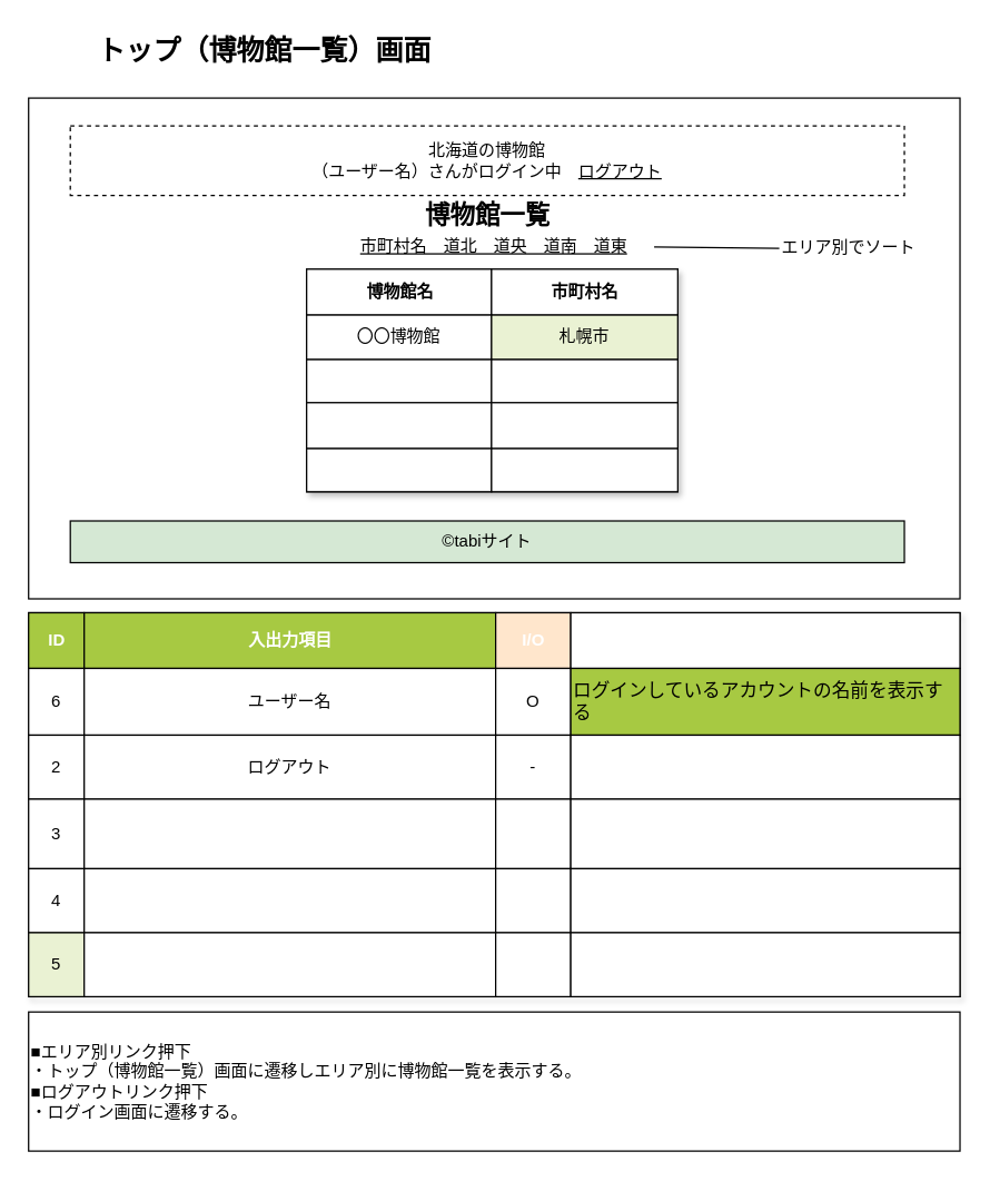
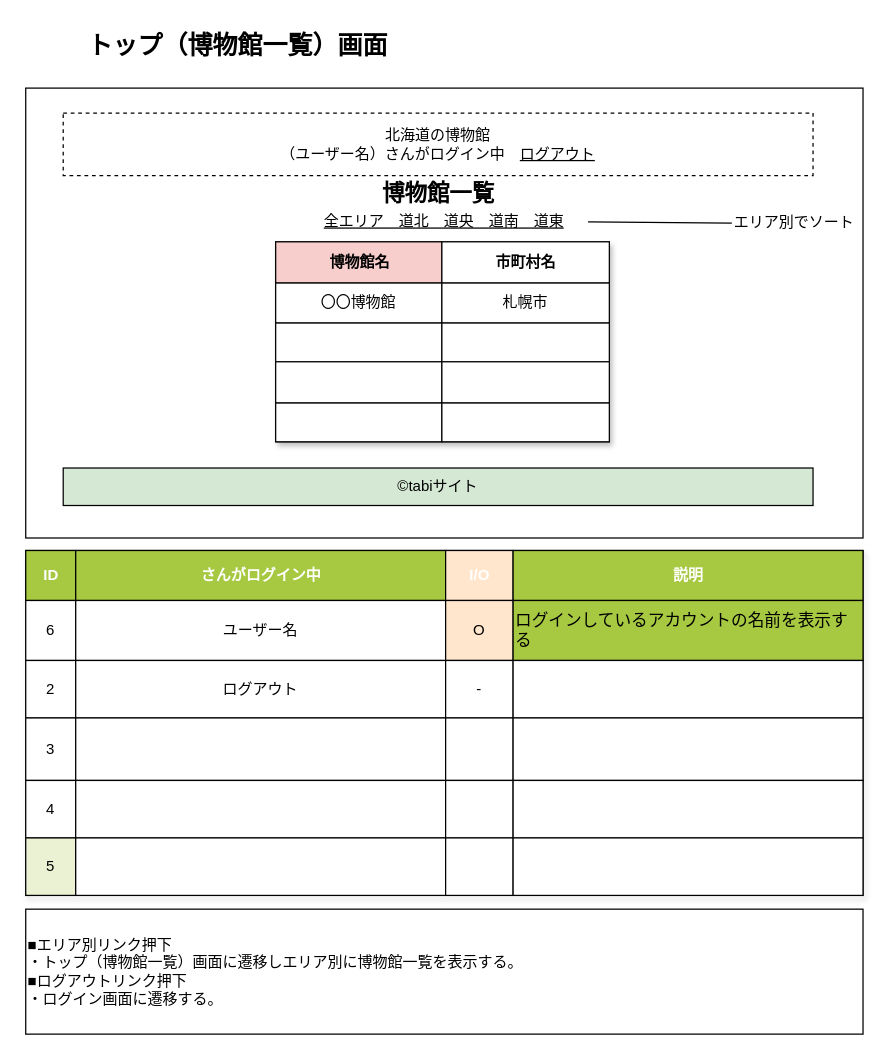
- <mxCell id="38" value="市町村名　道北　道央　道南　道東" style="text;html=1;align=center;verticalAlign=middle;whiteSpace=wrap;rounded=0;fontStyle=4" parent="1" vertex="1"><mxGeometry x="240" y="162" width="230" height="30" as="geometry" /></mxCell>
+ <mxCell id="38" value="全エリア　道北　道央　道南　道東" style="text;html=1;align=center;verticalAlign=middle;whiteSpace=wrap;rounded=0;fontStyle=4" parent="1" vertex="1"><mxGeometry x="240" y="162" width="230" height="30" as="geometry" /></mxCell>
- <mxCell id="55" value="エリア別でソート" style="text;html=1;align=center;verticalAlign=middle;whiteSpace=wrap;rounded=0;" parent="1" vertex="1"><mxGeometry x="560" y="163" width="100" height="30" as="geometry" /></mxCell>
+ <mxCell id="55" value="エリア別でソート" style="text;html=1;align=center;verticalAlign=middle;whiteSpace=wrap;rounded=0;" parent="1" vertex="1"><mxGeometry x="585" y="163" width="100" height="30" as="geometry" /></mxCell>
- <mxCell id="41" value="博物館名" style="connectable=0;recursiveResize=0;align=center;fontStyle=1;html=1;" parent="40" vertex="1"><mxGeometry width="133" height="33" as="geometry"><mxRectangle width="133" height="33" as="alternateBounds" /></mxGeometry></mxCell>
+ <mxCell id="41" value="博物館名" style="connectable=0;recursiveResize=0;align=center;fontStyle=1;html=1;fillColor=#f8cecc;" parent="40" vertex="1"><mxGeometry width="133" height="33" as="geometry"><mxRectangle width="133" height="33" as="alternateBounds" /></mxGeometry></mxCell>
- <mxCell id="45" value="札幌市" style="connectable=0;recursiveResize=0;align=center;whiteSpace=wrap;html=1;fillColor=#eaf2d3;" parent="43" vertex="1"><mxGeometry x="133" width="134" height="32" as="geometry"><mxRectangle width="134" height="32" as="alternateBounds" /></mxGeometry></mxCell>
+ <mxCell id="45" value="札幌市" style="connectable=0;recursiveResize=0;align=center;whiteSpace=wrap;html=1;" parent="43" vertex="1"><mxGeometry x="133" width="134" height="32" as="geometry"><mxRectangle width="134" height="32" as="alternateBounds" /></mxGeometry></mxCell>
- <mxCell id="9" value="入出力項目" style="connectable=0;recursiveResize=0;strokeColor=inherit;fillColor=#A7C942;align=center;fontStyle=1;fontColor=#FFFFFF;html=1;" parent="7" vertex="1"><mxGeometry x="40" width="296" height="40" as="geometry"><mxRectangle width="296" height="40" as="alternateBounds" /></mxGeometry></mxCell>
+ <mxCell id="9" value="さんがログイン中" style="connectable=0;recursiveResize=0;strokeColor=inherit;fillColor=#A7C942;align=center;fontStyle=1;fontColor=#FFFFFF;html=1;" parent="7" vertex="1"><mxGeometry x="40" width="296" height="40" as="geometry"><mxRectangle width="296" height="40" as="alternateBounds" /></mxGeometry></mxCell>
- <mxCell id="11" value="説明" style="connectable=0;recursiveResize=0;strokeColor=inherit;fillColor=#ffffff;align=center;fontStyle=1;fontColor=#FFFFFF;html=1;" parent="7" vertex="1"><mxGeometry x="390" width="280" height="40" as="geometry"><mxRectangle width="280" height="40" as="alternateBounds" /></mxGeometry></mxCell>
+ <mxCell id="11" value="説明" style="connectable=0;recursiveResize=0;strokeColor=inherit;fillColor=#A7C942;align=center;fontStyle=1;fontColor=#FFFFFF;html=1;" parent="7" vertex="1"><mxGeometry x="390" width="280" height="40" as="geometry"><mxRectangle width="280" height="40" as="alternateBounds" /></mxGeometry></mxCell>
- <mxCell id="15" value="O" style="connectable=0;recursiveResize=0;align=center;whiteSpace=wrap;html=1;" parent="12" vertex="1"><mxGeometry x="336" width="54" height="48" as="geometry"><mxRectangle width="54" height="48" as="alternateBounds" /></mxGeometry></mxCell>
+ <mxCell id="15" value="O" style="connectable=0;recursiveResize=0;align=center;whiteSpace=wrap;html=1;fillColor=#ffe6cc;" parent="12" vertex="1"><mxGeometry x="336" width="54" height="48" as="geometry"><mxRectangle width="54" height="48" as="alternateBounds" /></mxGeometry></mxCell>
